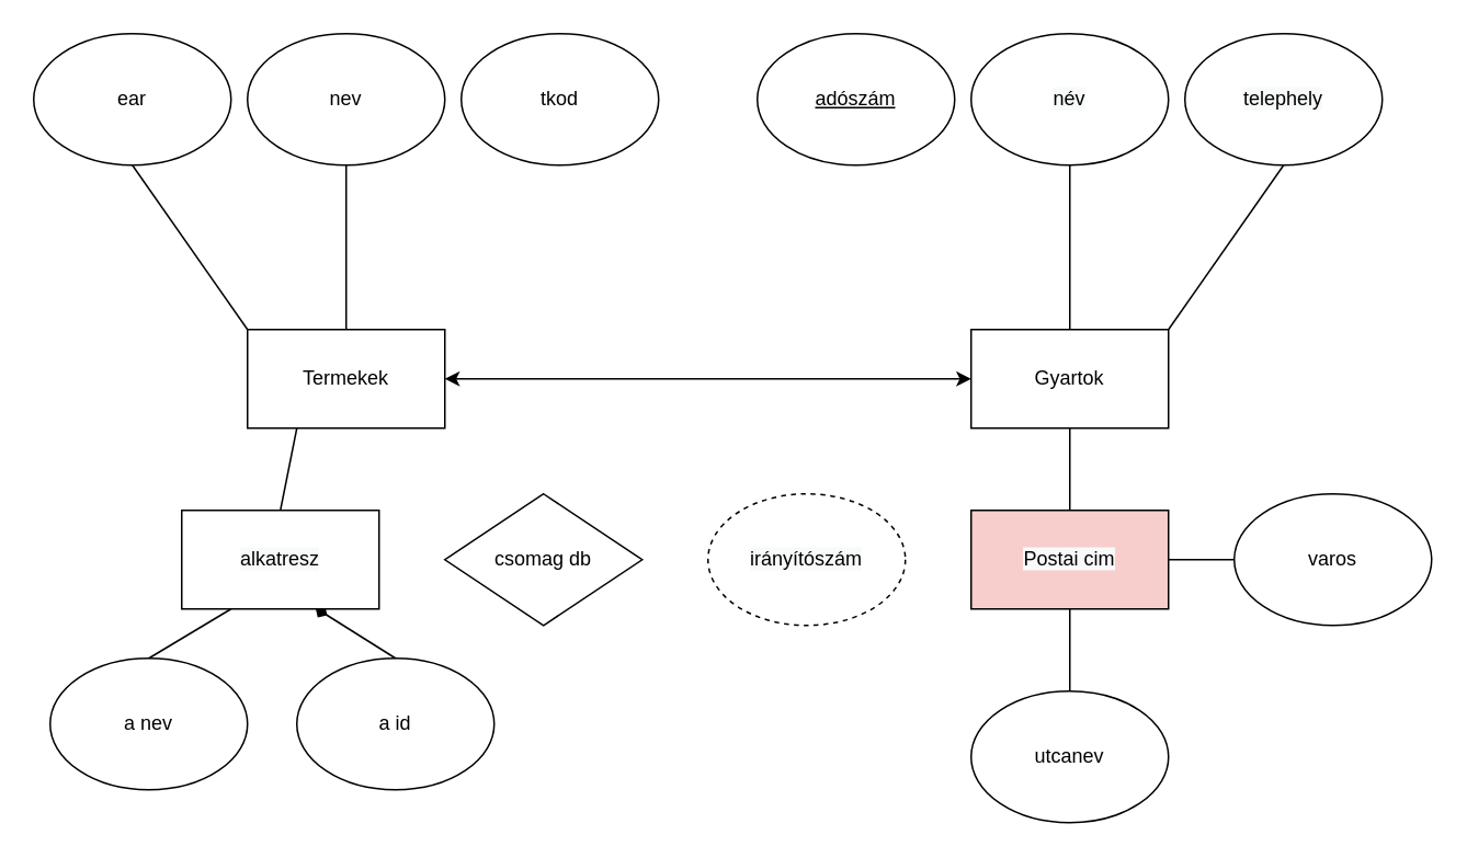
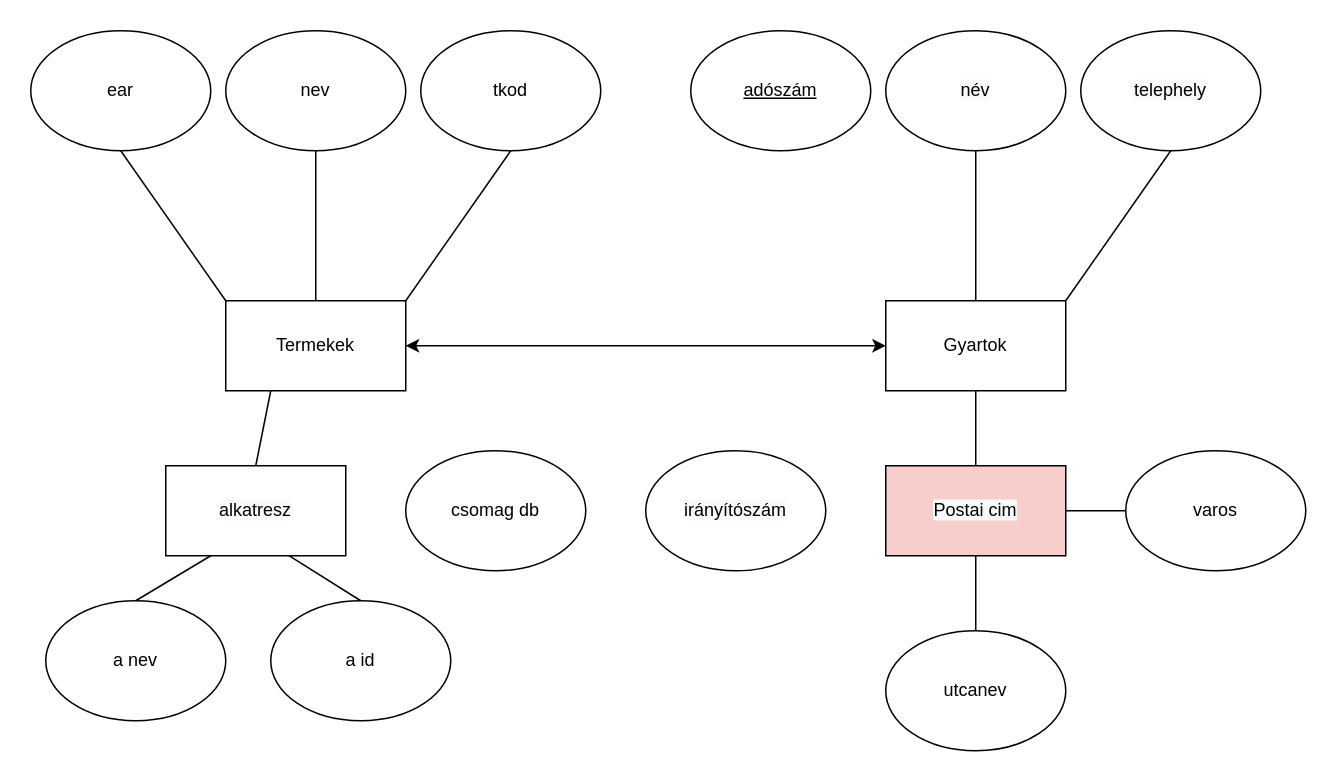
+ <mxCell id="5" value="" style="endArrow=none;html=1;entryX=0.5;entryY=1;entryDx=0;entryDy=0;exitX=1;exitY=0;exitDx=0;exitDy=0;" edge="1" parent="1" source="2" target="13"><mxGeometry width="50" height="50" relative="1" as="geometry"><mxPoint x="420" y="250" as="sourcePoint" /><mxPoint x="310" y="100" as="targetPoint" /></mxGeometry></mxCell>
- <mxCell id="22" value="csomag db" style="rhombus;whiteSpace=wrap;html=1;" vertex="1" parent="1"><mxGeometry x="270" y="300" width="120" height="80" as="geometry" /></mxCell>
+ <mxCell id="22" value="csomag db" style="ellipse;whiteSpace=wrap;html=1;" vertex="1" parent="1"><mxGeometry x="270" y="300" width="120" height="80" as="geometry" /></mxCell>
- <mxCell id="17" value="&#10;&#10;&lt;span style=&quot;color: rgb(0, 0, 0); font-family: helvetica; font-size: 12px; font-style: normal; font-weight: 400; letter-spacing: normal; text-align: center; text-indent: 0px; text-transform: none; word-spacing: 0px; background-color: rgb(248, 249, 250); display: inline; float: none;&quot;&gt;irányítószám&lt;/span&gt;&#10;&#10;" style="ellipse;whiteSpace=wrap;html=1;dashed=1;" vertex="1" parent="1"><mxGeometry x="430" y="300" width="120" height="80" as="geometry" /></mxCell>
+ <mxCell id="17" value="&#10;&#10;&lt;span style=&quot;color: rgb(0, 0, 0); font-family: helvetica; font-size: 12px; font-style: normal; font-weight: 400; letter-spacing: normal; text-align: center; text-indent: 0px; text-transform: none; word-spacing: 0px; background-color: rgb(248, 249, 250); display: inline; float: none;&quot;&gt;irányítószám&lt;/span&gt;&#10;&#10;" style="ellipse;whiteSpace=wrap;html=1;" vertex="1" parent="1"><mxGeometry x="430" y="300" width="120" height="80" as="geometry" /></mxCell>
- <mxCell id="26" value="" style="endArrow=diamond;html=1;exitX=0.5;exitY=0;exitDx=0;exitDy=0;entryX=0.678;entryY=0.99;entryDx=0;entryDy=0;entryPerimeter=0;" edge="1" parent="1" source="24" target="28"><mxGeometry width="50" height="50" relative="1" as="geometry"><mxPoint x="420" y="250" as="sourcePoint" /><mxPoint x="198.284" y="368.284" as="targetPoint" /></mxGeometry></mxCell>
+ <mxCell id="26" value="" style="endArrow=none;html=1;exitX=0.5;exitY=0;exitDx=0;exitDy=0;entryX=0.678;entryY=0.99;entryDx=0;entryDy=0;entryPerimeter=0;" edge="1" parent="1" source="24" target="28"><mxGeometry width="50" height="50" relative="1" as="geometry"><mxPoint x="420" y="250" as="sourcePoint" /><mxPoint x="198.284" y="368.284" as="targetPoint" /></mxGeometry></mxCell>
